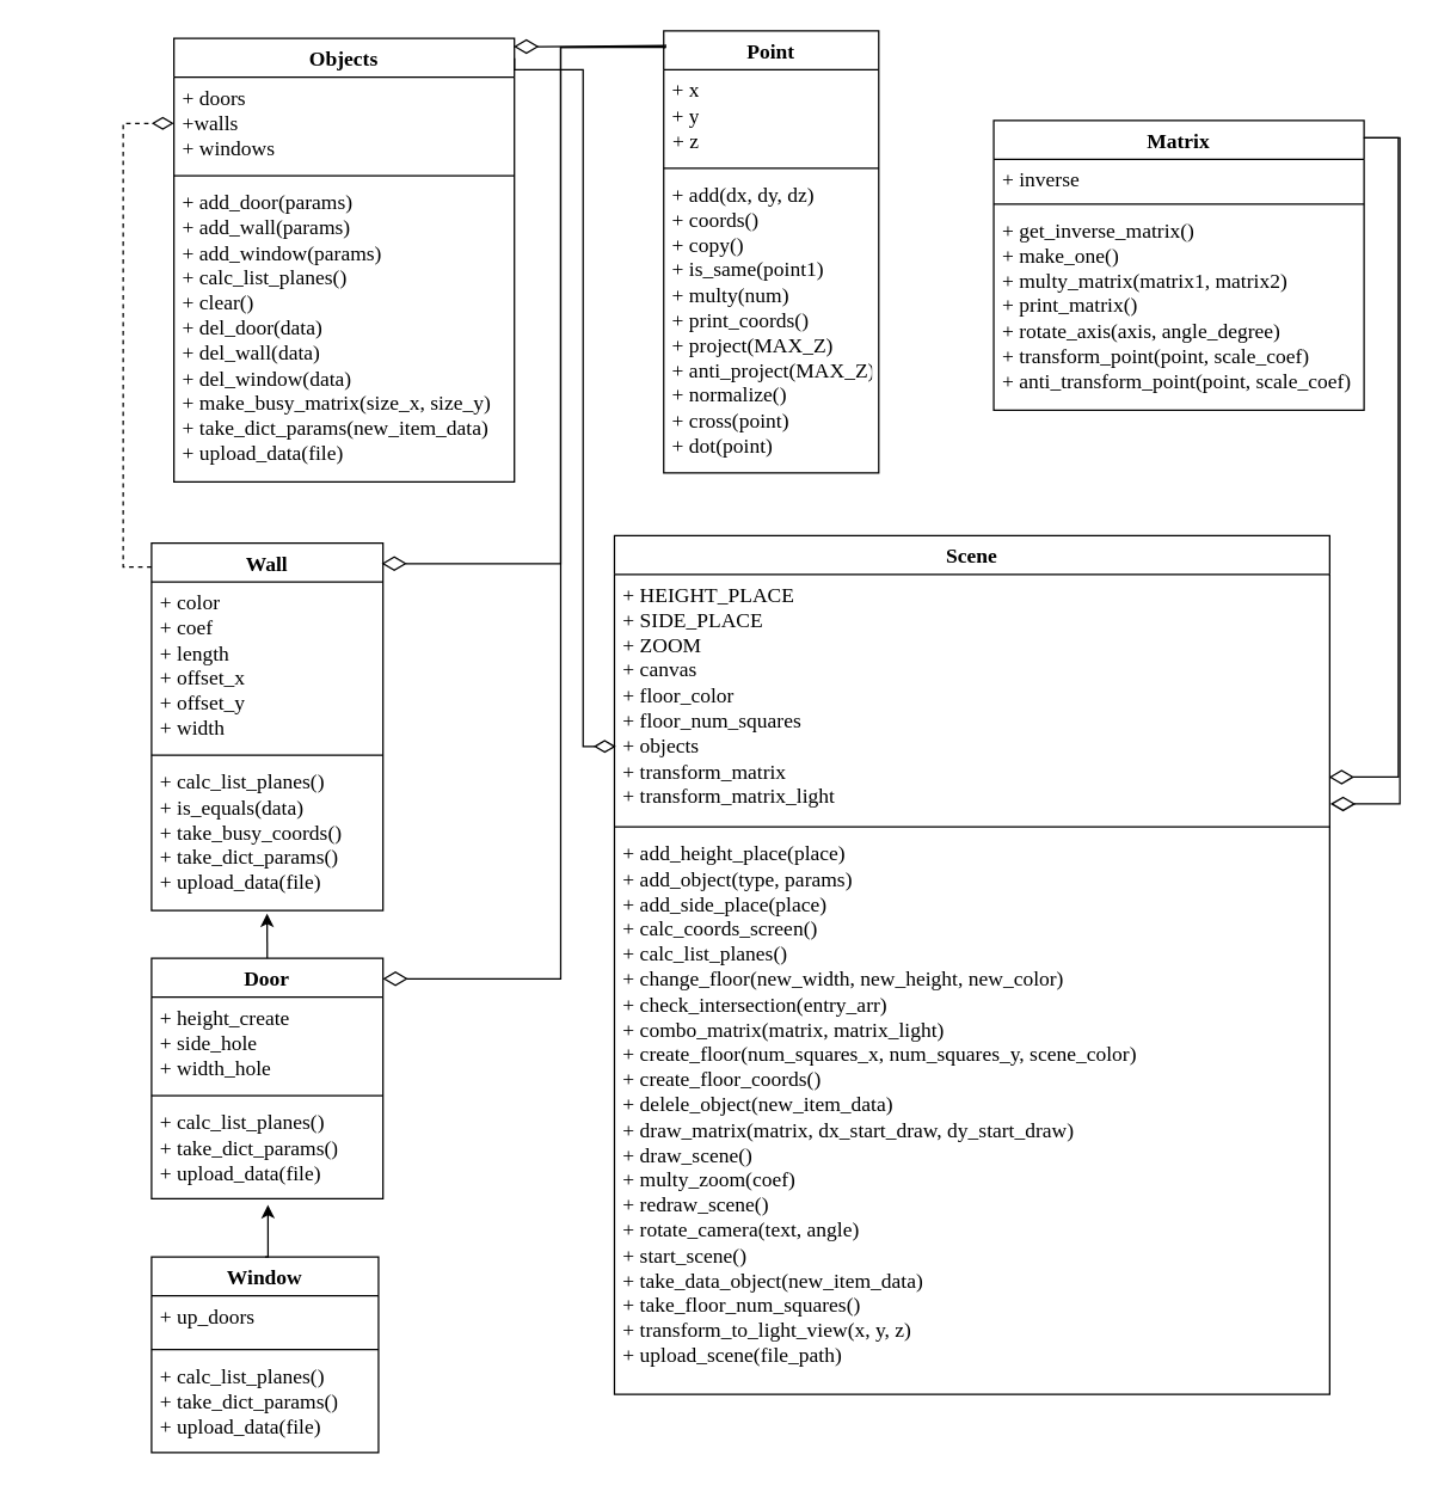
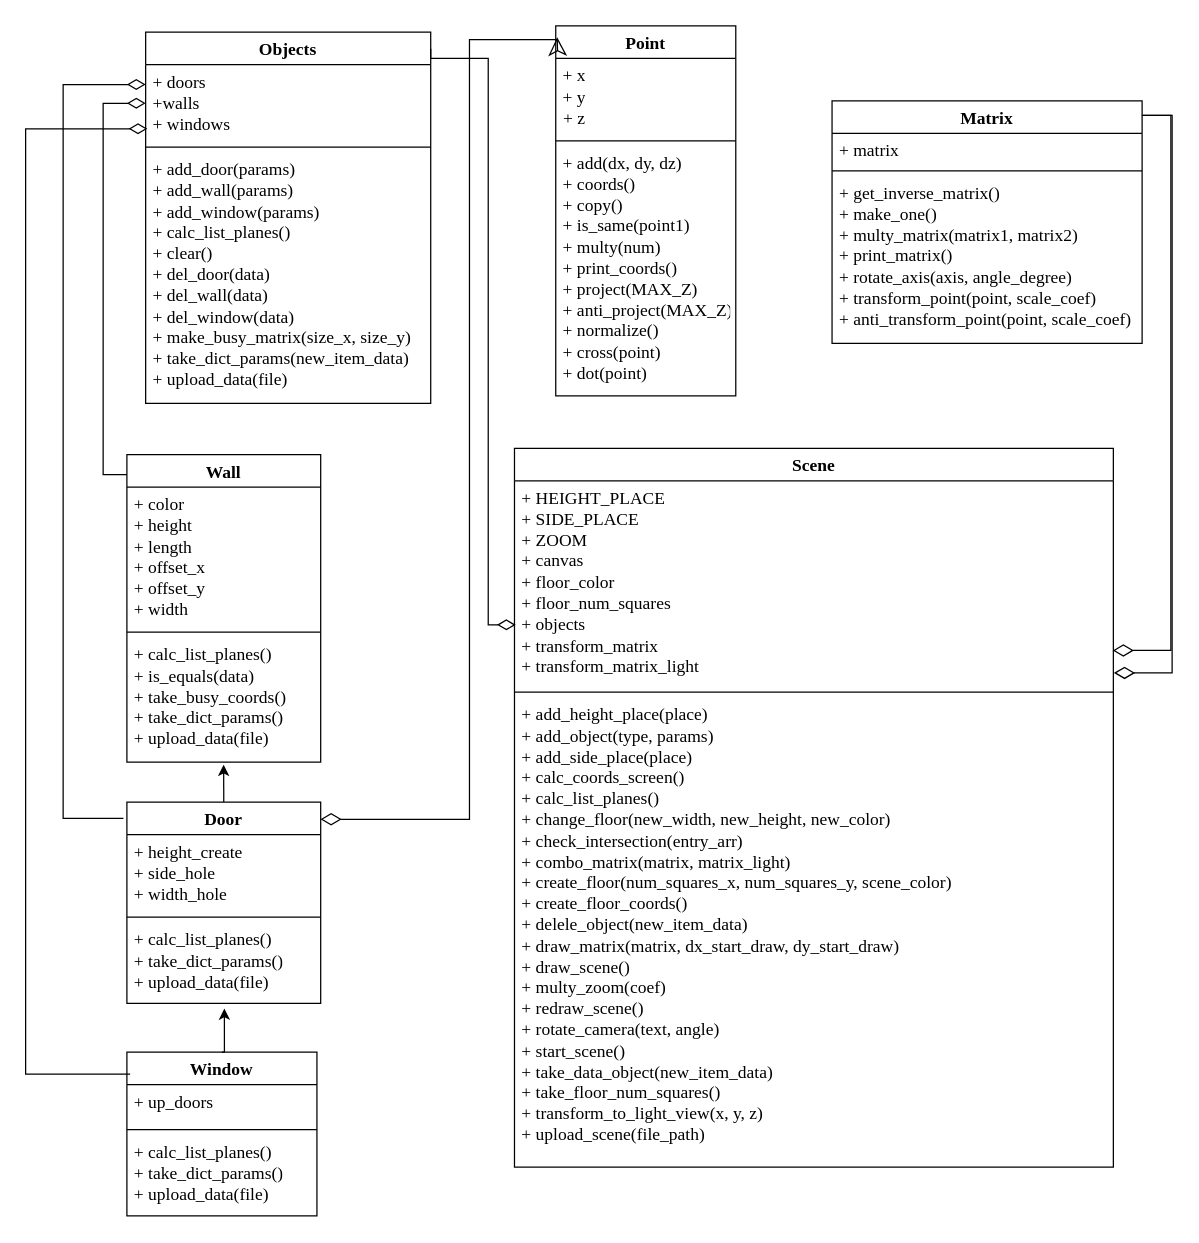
- <mxCell id="40" style="edgeStyle=orthogonalEdgeStyle;rounded=0;orthogonalLoop=1;jettySize=auto;html=1;exitX=0.999;exitY=0.085;exitDx=0;exitDy=0;entryX=0.008;entryY=0.031;entryDx=0;entryDy=0;entryPerimeter=0;startArrow=diamondThin;startFill=0;endArrow=none;endFill=0;endSize=12;startSize=14;exitPerimeter=0;" edge="1" parent="1" source="19" target="6"><mxGeometry relative="1" as="geometry"><mxPoint x="247" y="478" as="sourcePoint" /><mxPoint x="436" y="132" as="targetPoint" /><Array as="points"><mxPoint x="375" y="655" /><mxPoint x="375" y="31" /><mxPoint x="445" y="31" /></Array></mxGeometry></mxCell>
+ <mxCell id="40" style="edgeStyle=orthogonalEdgeStyle;rounded=0;orthogonalLoop=1;jettySize=auto;html=1;exitX=0.999;exitY=0.085;exitDx=0;exitDy=0;entryX=0.008;entryY=0.031;entryDx=0;entryDy=0;entryPerimeter=0;startArrow=diamondThin;startFill=0;endArrow=classic;endFill=0;endSize=12;startSize=14;exitPerimeter=0;" edge="1" parent="1" source="19" target="6"><mxGeometry relative="1" as="geometry"><mxPoint x="247" y="478" as="sourcePoint" /><mxPoint x="436" y="132" as="targetPoint" /><Array as="points"><mxPoint x="375" y="655" /><mxPoint x="375" y="31" /><mxPoint x="445" y="31" /></Array></mxGeometry></mxCell>
- <mxCell id="38" style="edgeStyle=orthogonalEdgeStyle;rounded=0;orthogonalLoop=1;jettySize=auto;html=1;entryX=0.002;entryY=0.04;entryDx=0;entryDy=0;entryPerimeter=0;exitX=0.998;exitY=0.019;exitDx=0;exitDy=0;exitPerimeter=0;startArrow=diamondThin;startFill=0;endArrow=none;endFill=0;endSize=12;startSize=14;" edge="1" parent="1" source="10" target="6"><mxGeometry relative="1" as="geometry"><mxPoint x="344" y="33" as="sourcePoint" /><Array as="points"><mxPoint x="362" y="31" /><mxPoint x="444" y="30" /></Array></mxGeometry></mxCell>
- <mxCell id="3" value="&lt;div style=&quot;text-align: center; text-wrap: nowrap;&quot;&gt;&lt;font style=&quot;font-size: 14px;&quot; face=&quot;Times,serif&quot; color=&quot;#000000&quot;&gt;+ inverse&lt;/font&gt;&lt;/div&gt;" style="text;strokeColor=none;fillColor=none;align=left;verticalAlign=top;spacingLeft=4;spacingRight=4;overflow=hidden;rotatable=0;points=[[0,0.5],[1,0.5]];portConstraint=eastwest;whiteSpace=wrap;html=1;" parent="2" vertex="1"><mxGeometry y="26" width="248" height="26" as="geometry" /></mxCell>
+ <mxCell id="3" value="&lt;div style=&quot;text-align: center; text-wrap: nowrap;&quot;&gt;&lt;font style=&quot;font-size: 14px;&quot; face=&quot;Times,serif&quot; color=&quot;#000000&quot;&gt;+ matrix&lt;/font&gt;&lt;/div&gt;" style="text;strokeColor=none;fillColor=none;align=left;verticalAlign=top;spacingLeft=4;spacingRight=4;overflow=hidden;rotatable=0;points=[[0,0.5],[1,0.5]];portConstraint=eastwest;whiteSpace=wrap;html=1;" parent="2" vertex="1"><mxGeometry y="26" width="248" height="26" as="geometry" /></mxCell>
- <mxCell id="32" value="" style="endArrow=diamondThin;html=1;endSize=12;startArrow=none;startSize=14;startFill=0;edgeStyle=orthogonalEdgeStyle;align=left;verticalAlign=bottom;rounded=0;exitX=0;exitY=0.065;exitDx=0;exitDy=0;exitPerimeter=0;entryX=0;entryY=0.5;entryDx=0;entryDy=0;endFill=0;dashed=1;" edge="1" parent="1" source="14" target="11"><mxGeometry x="-1" y="3" relative="1" as="geometry"><mxPoint x="82" y="382.728" as="sourcePoint" /><mxPoint x="295.52" y="85" as="targetPoint" /><Array as="points"><mxPoint x="82" y="379" /><mxPoint x="82" y="82" /></Array></mxGeometry></mxCell>
+ <mxCell id="32" value="" style="endArrow=diamondThin;html=1;endSize=12;startArrow=none;startSize=14;startFill=0;edgeStyle=orthogonalEdgeStyle;align=left;verticalAlign=bottom;rounded=0;exitX=0;exitY=0.065;exitDx=0;exitDy=0;exitPerimeter=0;entryX=0;entryY=0.5;entryDx=0;entryDy=0;endFill=0;" edge="1" parent="1" source="14" target="11"><mxGeometry x="-1" y="3" relative="1" as="geometry"><mxPoint x="82" y="382.728" as="sourcePoint" /><mxPoint x="295.52" y="85" as="targetPoint" /><Array as="points"><mxPoint x="82" y="379" /><mxPoint x="82" y="82" /></Array></mxGeometry></mxCell>
+ <mxCell id="33" value="" style="endArrow=diamondThin;html=1;endSize=12;startArrow=none;startSize=14;startFill=0;edgeStyle=orthogonalEdgeStyle;align=left;verticalAlign=bottom;rounded=0;exitX=-0.018;exitY=0.08;exitDx=0;exitDy=0;exitPerimeter=0;endFill=0;" edge="1" parent="1" source="19" target="11"><mxGeometry x="-1" y="3" relative="1" as="geometry"><mxPoint x="103" y="365" as="sourcePoint" /><mxPoint x="92" y="67" as="targetPoint" /><Array as="points"><mxPoint x="50" y="654" /><mxPoint x="50" y="67" /></Array></mxGeometry></mxCell>
- <mxCell id="39" style="edgeStyle=orthogonalEdgeStyle;rounded=0;orthogonalLoop=1;jettySize=auto;html=1;exitX=0.994;exitY=0.056;exitDx=0;exitDy=0;entryX=0;entryY=0.037;entryDx=0;entryDy=0;entryPerimeter=0;startArrow=diamondThin;startFill=0;endArrow=none;endFill=0;endSize=12;startSize=14;exitPerimeter=0;" edge="1" parent="1" source="14" target="6"><mxGeometry relative="1" as="geometry"><mxPoint x="444" y="30" as="targetPoint" /><Array as="points"><mxPoint x="375" y="377" /><mxPoint x="375" y="31" /></Array></mxGeometry></mxCell>
- <mxCell id="15" value="&lt;div style=&quot;text-wrap: nowrap;&quot;&gt;&lt;span style=&quot;font-family: Times, serif; font-size: 14px;&quot;&gt;+ color&lt;/span&gt;&lt;br style=&quot;font-family: Times, serif; font-size: 14px;&quot;&gt;&lt;span style=&quot;font-family: Times, serif; font-size: 14px;&quot;&gt;+ coef&lt;/span&gt;&lt;br style=&quot;font-family: Times, serif; font-size: 14px;&quot;&gt;&lt;span style=&quot;font-family: Times, serif; font-size: 14px;&quot;&gt;+ length&lt;/span&gt;&lt;br style=&quot;font-family: Times, serif; font-size: 14px;&quot;&gt;&lt;span style=&quot;font-family: Times, serif; font-size: 14px;&quot;&gt;+ offset_x&lt;/span&gt;&lt;br style=&quot;font-family: Times, serif; font-size: 14px;&quot;&gt;&lt;span style=&quot;font-family: Times, serif; font-size: 14px;&quot;&gt;+ offset_y&lt;/span&gt;&lt;br style=&quot;font-family: Times, serif; font-size: 14px;&quot;&gt;&lt;span style=&quot;font-family: Times, serif; font-size: 14px;&quot;&gt;+ width&lt;/span&gt;&lt;br&gt;&lt;/div&gt;" style="text;strokeColor=none;fillColor=none;align=left;verticalAlign=top;spacingLeft=4;spacingRight=4;overflow=hidden;rotatable=0;points=[[0,0.5],[1,0.5]];portConstraint=eastwest;whiteSpace=wrap;html=1;" parent="14" vertex="1"><mxGeometry y="26" width="155" height="112" as="geometry" /></mxCell>
+ <mxCell id="15" value="&lt;div style=&quot;text-wrap: nowrap;&quot;&gt;&lt;span style=&quot;font-family: Times, serif; font-size: 14px;&quot;&gt;+ color&lt;/span&gt;&lt;br style=&quot;font-family: Times, serif; font-size: 14px;&quot;&gt;&lt;span style=&quot;font-family: Times, serif; font-size: 14px;&quot;&gt;+ height&lt;/span&gt;&lt;br style=&quot;font-family: Times, serif; font-size: 14px;&quot;&gt;&lt;span style=&quot;font-family: Times, serif; font-size: 14px;&quot;&gt;+ length&lt;/span&gt;&lt;br style=&quot;font-family: Times, serif; font-size: 14px;&quot;&gt;&lt;span style=&quot;font-family: Times, serif; font-size: 14px;&quot;&gt;+ offset_x&lt;/span&gt;&lt;br style=&quot;font-family: Times, serif; font-size: 14px;&quot;&gt;&lt;span style=&quot;font-family: Times, serif; font-size: 14px;&quot;&gt;+ offset_y&lt;/span&gt;&lt;br style=&quot;font-family: Times, serif; font-size: 14px;&quot;&gt;&lt;span style=&quot;font-family: Times, serif; font-size: 14px;&quot;&gt;+ width&lt;/span&gt;&lt;br&gt;&lt;/div&gt;" style="text;strokeColor=none;fillColor=none;align=left;verticalAlign=top;spacingLeft=4;spacingRight=4;overflow=hidden;rotatable=0;points=[[0,0.5],[1,0.5]];portConstraint=eastwest;whiteSpace=wrap;html=1;" parent="14" vertex="1"><mxGeometry y="26" width="155" height="112" as="geometry" /></mxCell>
+ <mxCell id="34" value="" style="endArrow=diamondThin;html=1;endSize=12;startArrow=none;startSize=14;startFill=0;edgeStyle=orthogonalEdgeStyle;align=left;verticalAlign=bottom;rounded=0;exitX=0.017;exitY=0.134;exitDx=0;exitDy=0;exitPerimeter=0;entryX=0.006;entryY=0.829;entryDx=0;entryDy=0;entryPerimeter=0;endFill=0;" edge="1" parent="1" source="23" target="11"><mxGeometry x="-1" y="3" relative="1" as="geometry"><mxPoint x="98" y="687" as="sourcePoint" /><mxPoint x="317" y="100" as="targetPoint" /><Array as="points"><mxPoint x="20" y="859" /><mxPoint x="20" y="102" /></Array></mxGeometry></mxCell>
